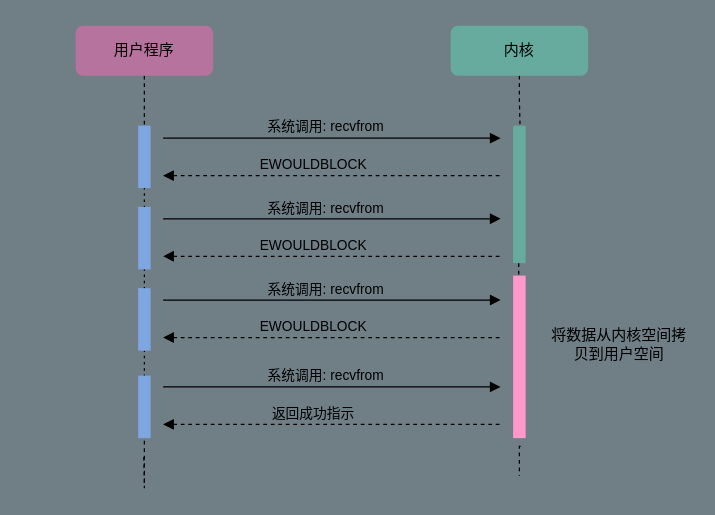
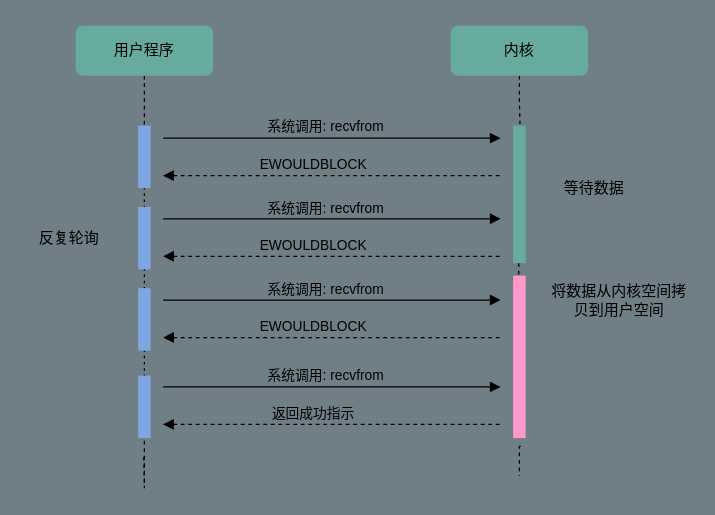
- <mxCell id="3" value="用户程序" style="rounded=1;whiteSpace=wrap;html=1;strokeColor=none;fillColor=#B5739D;" parent="1" vertex="1"><mxGeometry x="60" y="20" width="110" height="40" as="geometry" /></mxCell>
+ <mxCell id="3" value="用户程序" style="rounded=1;whiteSpace=wrap;html=1;strokeColor=none;fillColor=#67ab9f;" parent="1" vertex="1"><mxGeometry x="60" y="20" width="110" height="40" as="geometry" /></mxCell>
+ <mxCell id="16" value="等待数据" style="text;html=1;strokeColor=none;fillColor=none;align=center;verticalAlign=middle;whiteSpace=wrap;rounded=0;" parent="1" vertex="1"><mxGeometry x="430" y="140" width="90" height="20" as="geometry" /></mxCell>
+ <mxCell id="11" value="反复轮询" style="text;html=1;strokeColor=none;fillColor=none;align=center;verticalAlign=middle;whiteSpace=wrap;rounded=0;" parent="1" vertex="1"><mxGeometry x="20" y="180" width="70" height="20" as="geometry" /></mxCell>
- <mxCell id="17" value="将数据从内核空间拷贝到用户空间" style="text;html=1;strokeColor=none;fillColor=none;align=center;verticalAlign=middle;whiteSpace=wrap;rounded=0;" parent="1" vertex="1"><mxGeometry x="440" y="265" width="110" height="20" as="geometry" /></mxCell>
+ <mxCell id="17" value="将数据从内核空间拷贝到用户空间" style="text;html=1;strokeColor=none;fillColor=none;align=center;verticalAlign=middle;whiteSpace=wrap;rounded=0;" parent="1" vertex="1"><mxGeometry x="440" y="230" width="110" height="20" as="geometry" /></mxCell>
